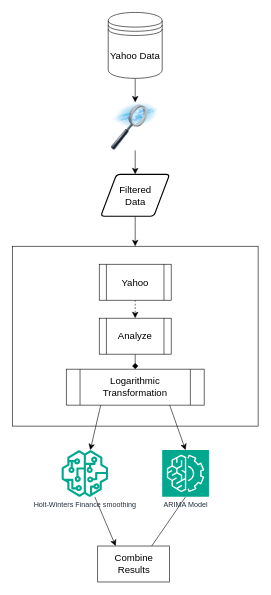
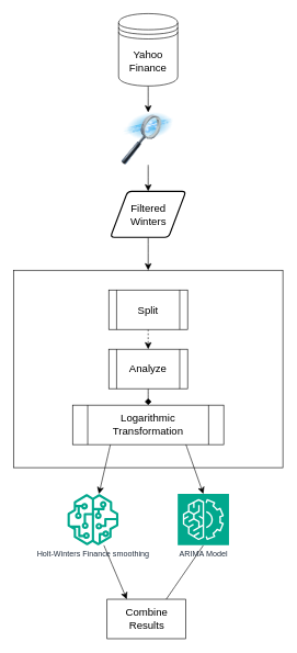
- <mxCell id="3" value="Yahoo Data" style="shape=datastore;whiteSpace=wrap;html=1;fontSize=16;" parent="1" vertex="1"><mxGeometry x="180" y="20" width="90" height="110" as="geometry" /></mxCell>
+ <mxCell id="3" value="Yahoo Finance" style="shape=datastore;whiteSpace=wrap;html=1;fontSize=16;" parent="1" vertex="1"><mxGeometry x="180" y="20" width="90" height="110" as="geometry" /></mxCell>
- <mxCell id="7" value="Filtered &lt;br&gt;Data" style="shape=parallelogram;html=1;strokeWidth=2;perimeter=parallelogramPerimeter;whiteSpace=wrap;rounded=1;arcSize=12;size=0.23;fontSize=16;" parent="1" vertex="1"><mxGeometry x="167.5" y="290" width="115" height="70" as="geometry" /></mxCell>
+ <mxCell id="7" value="Filtered &lt;br&gt;Winters" style="shape=parallelogram;html=1;strokeWidth=2;perimeter=parallelogramPerimeter;whiteSpace=wrap;rounded=1;arcSize=12;size=0.23;fontSize=16;" parent="1" vertex="1"><mxGeometry x="167.5" y="290" width="115" height="70" as="geometry" /></mxCell>
- <mxCell id="14" value="Yahoo" style="shape=process;whiteSpace=wrap;html=1;backgroundOutline=1;fontSize=16;" parent="1" vertex="1"><mxGeometry x="165" y="440" width="120" height="60" as="geometry" /></mxCell>
+ <mxCell id="14" value="Split" style="shape=process;whiteSpace=wrap;html=1;backgroundOutline=1;fontSize=16;" parent="1" vertex="1"><mxGeometry x="165" y="440" width="120" height="60" as="geometry" /></mxCell>
